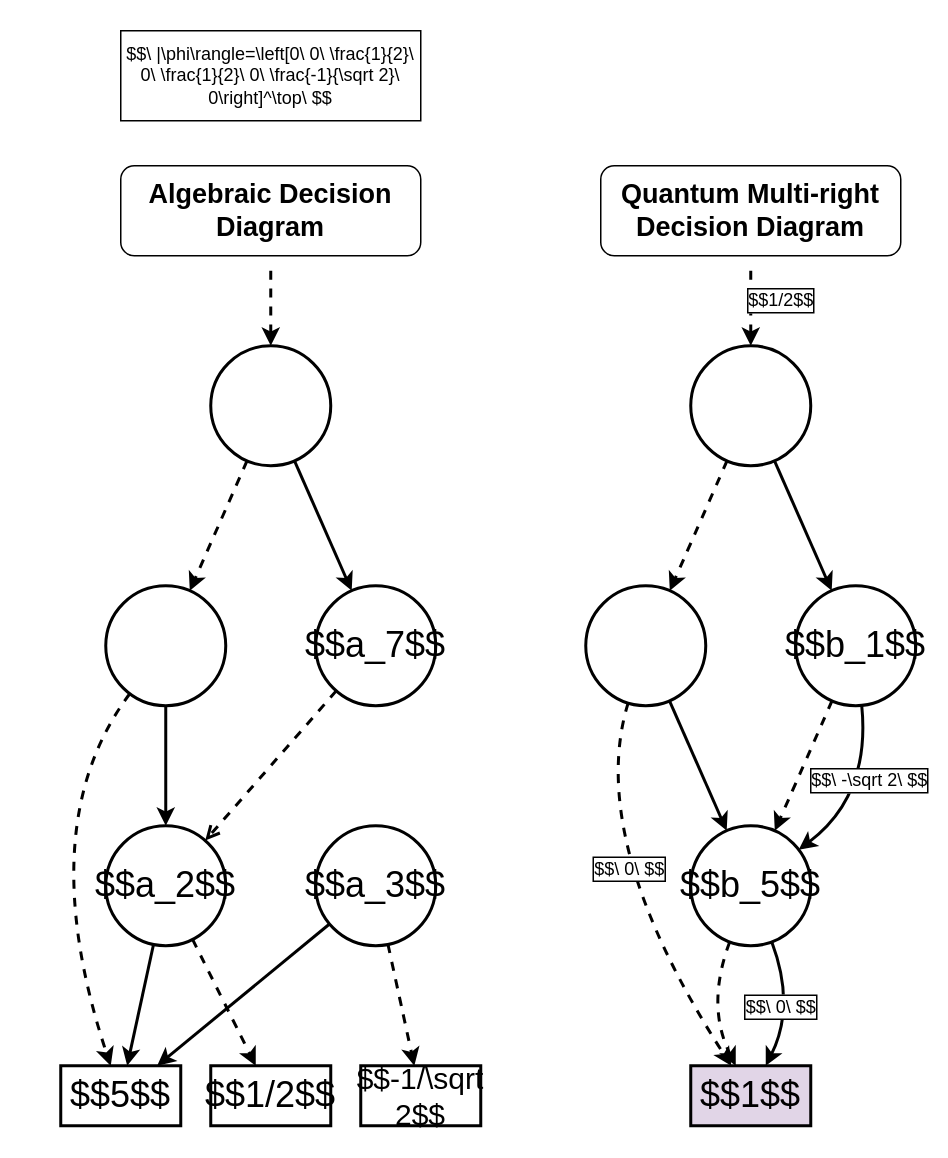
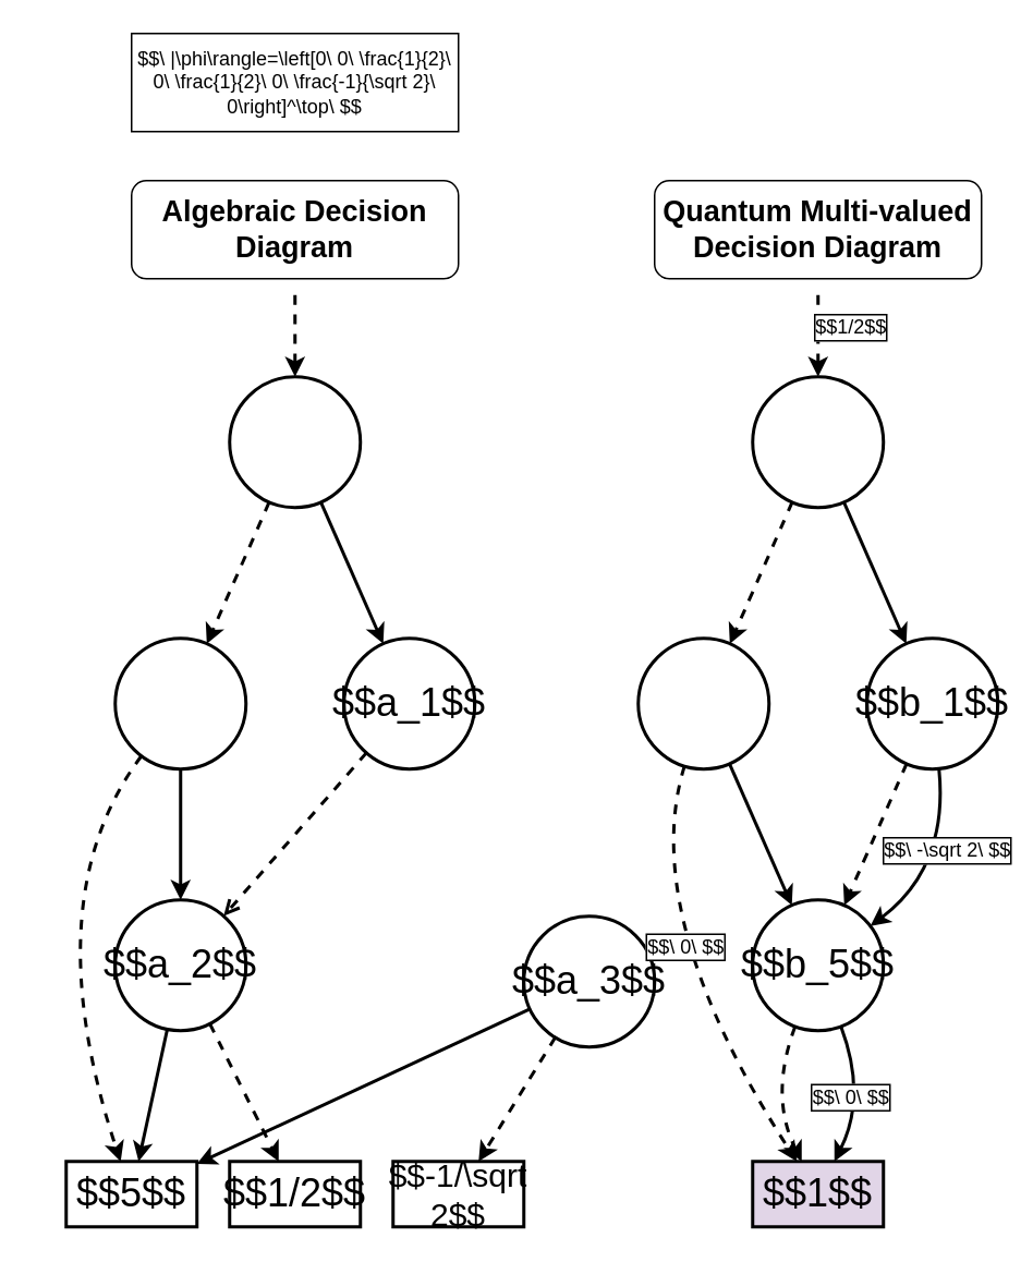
- <mxCell id="35" value="Quantum Multi-right Decision Diagram" style="rounded=1;whiteSpace=wrap;html=1;fontSize=18;fontStyle=1" parent="1" vertex="1"><mxGeometry x="400" y="110" width="200" height="60" as="geometry" /></mxCell>
+ <mxCell id="35" value="Quantum Multi-valued Decision Diagram" style="rounded=1;whiteSpace=wrap;html=1;fontSize=18;fontStyle=1" parent="1" vertex="1"><mxGeometry x="400" y="110" width="200" height="60" as="geometry" /></mxCell>
- <mxCell id="16" value="$$a_7$$" style="ellipse;whiteSpace=wrap;html=1;aspect=fixed;strokeWidth=2;fontSize=24;" parent="1" vertex="1"><mxGeometry x="210" y="390" width="80" height="80" as="geometry" /></mxCell>
+ <mxCell id="16" value="$$a_1$$" style="ellipse;whiteSpace=wrap;html=1;aspect=fixed;strokeWidth=2;fontSize=24;" parent="1" vertex="1"><mxGeometry x="210" y="390" width="80" height="80" as="geometry" /></mxCell>
- <mxCell id="14" value="$$a_3$$" style="ellipse;whiteSpace=wrap;html=1;aspect=fixed;strokeWidth=2;fontSize=24;" parent="1" vertex="1"><mxGeometry x="210" y="550" width="80" height="80" as="geometry" /></mxCell>
+ <mxCell id="14" value="$$a_3$$" style="ellipse;whiteSpace=wrap;html=1;aspect=fixed;strokeWidth=2;fontSize=24;" parent="1" vertex="1"><mxGeometry x="320" y="560" width="80" height="80" as="geometry" /></mxCell>
